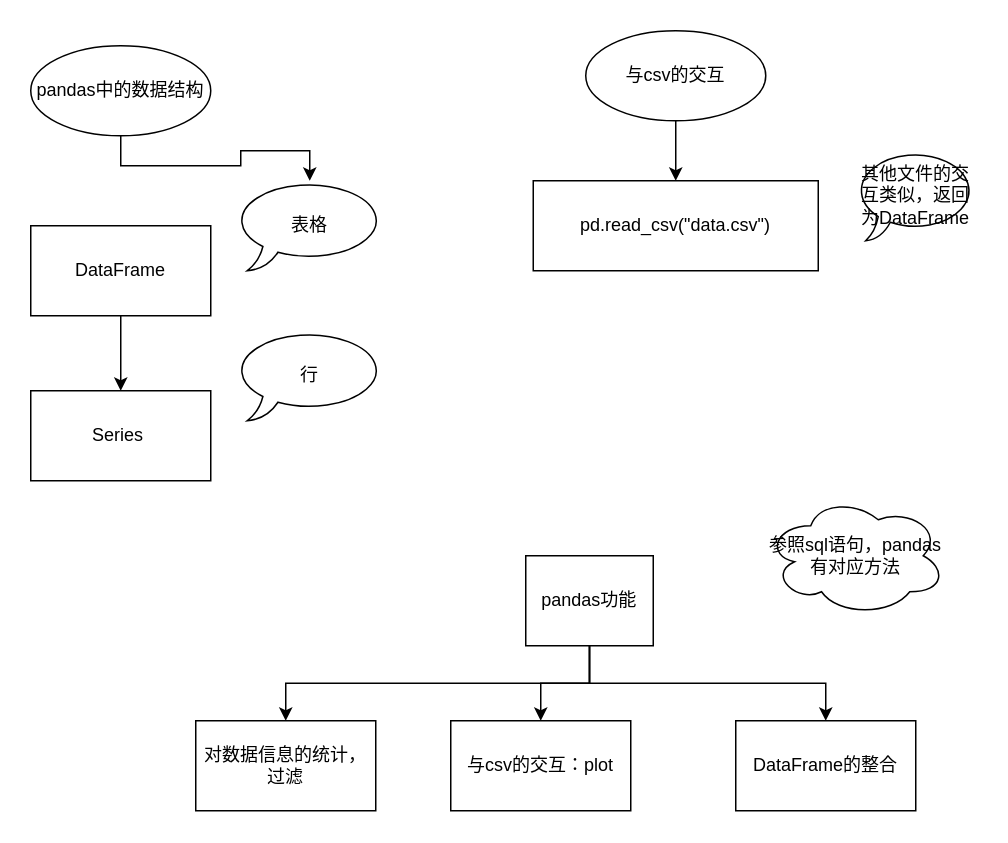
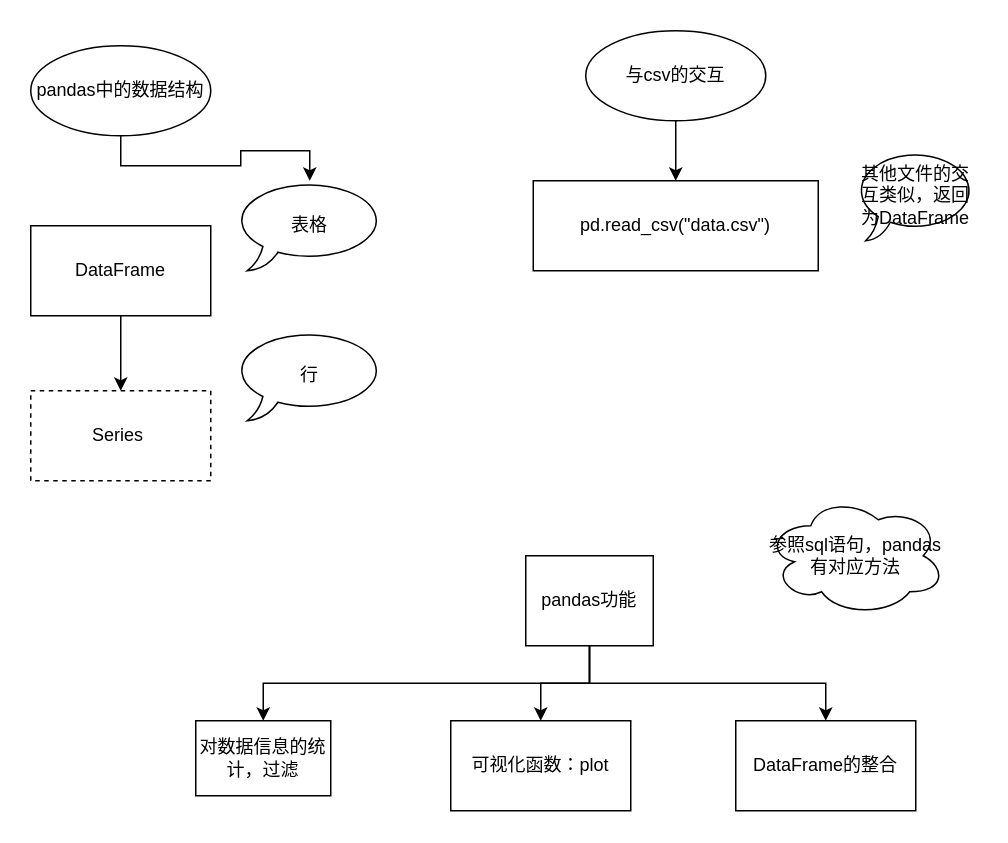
- <mxCell id="6" value="Series&amp;nbsp;" style="rounded=0;whiteSpace=wrap;html=1;" vertex="1" parent="1"><mxGeometry x="20" y="260" width="120" height="60" as="geometry" /></mxCell>
+ <mxCell id="6" value="Series&amp;nbsp;" style="rounded=0;whiteSpace=wrap;html=1;dashed=1;" vertex="1" parent="1"><mxGeometry x="20" y="260" width="120" height="60" as="geometry" /></mxCell>
- <mxCell id="17" value="对数据信息的统计，过滤" style="rounded=0;whiteSpace=wrap;html=1;" vertex="1" parent="1"><mxGeometry x="130" y="480" width="120" height="60" as="geometry" /></mxCell>
+ <mxCell id="17" value="对数据信息的统计，过滤" style="rounded=0;whiteSpace=wrap;html=1;" vertex="1" parent="1"><mxGeometry x="130" y="480" width="90" height="50" as="geometry" /></mxCell>
- <mxCell id="18" value="与csv的交互：plot" style="rounded=0;whiteSpace=wrap;html=1;" vertex="1" parent="1"><mxGeometry x="300" y="480" width="120" height="60" as="geometry" /></mxCell>
+ <mxCell id="18" value="可视化函数：plot" style="rounded=0;whiteSpace=wrap;html=1;" vertex="1" parent="1"><mxGeometry x="300" y="480" width="120" height="60" as="geometry" /></mxCell>
